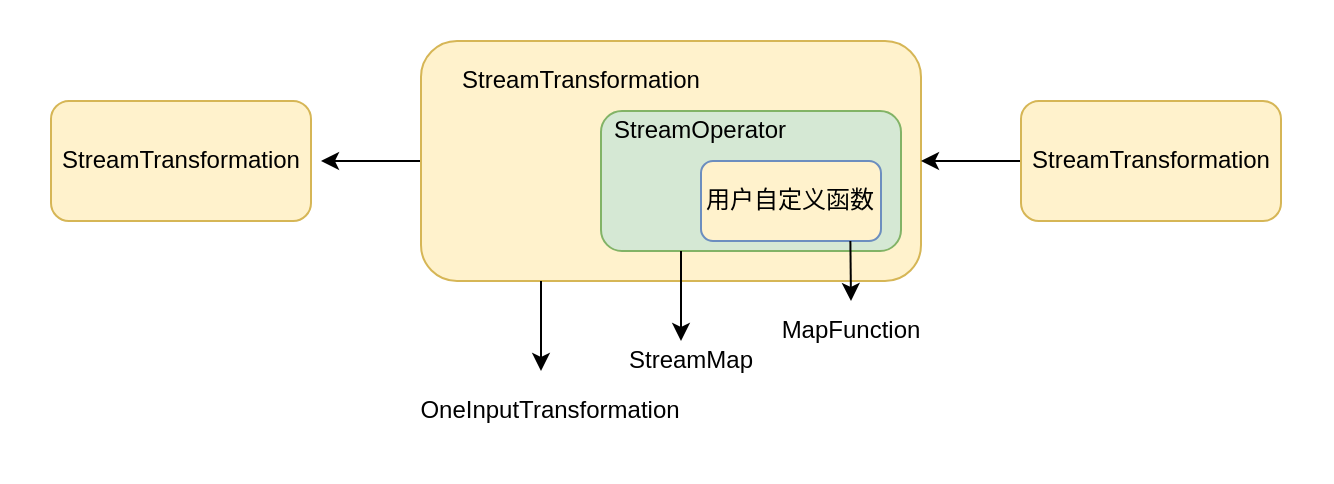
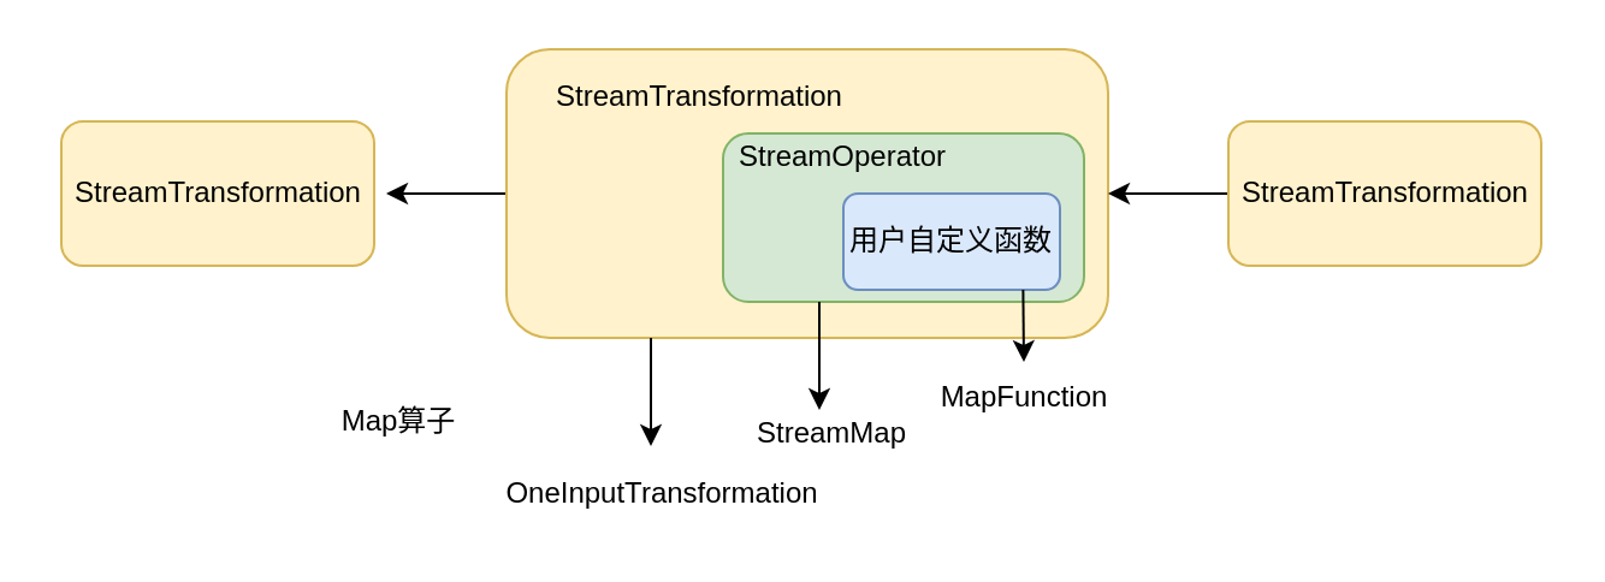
- <mxCell id="5" value="用户自定义函数" style="rounded=1;whiteSpace=wrap;html=1;fillColor=#fff2cc;strokeColor=#6c8ebf;" vertex="1" parent="1"><mxGeometry x="350" y="80" width="90" height="40" as="geometry" /></mxCell>
+ <mxCell id="5" value="用户自定义函数" style="rounded=1;whiteSpace=wrap;html=1;fillColor=#dae8fc;strokeColor=#6c8ebf;" vertex="1" parent="1"><mxGeometry x="350" y="80" width="90" height="40" as="geometry" /></mxCell>
+ <mxCell id="17" value="Map算子" style="text;html=1;align=center;verticalAlign=middle;resizable=0;points=[];autosize=1;strokeColor=none;fillColor=none;" vertex="1" parent="1"><mxGeometry x="130" y="160" width="70" height="30" as="geometry" /></mxCell>
